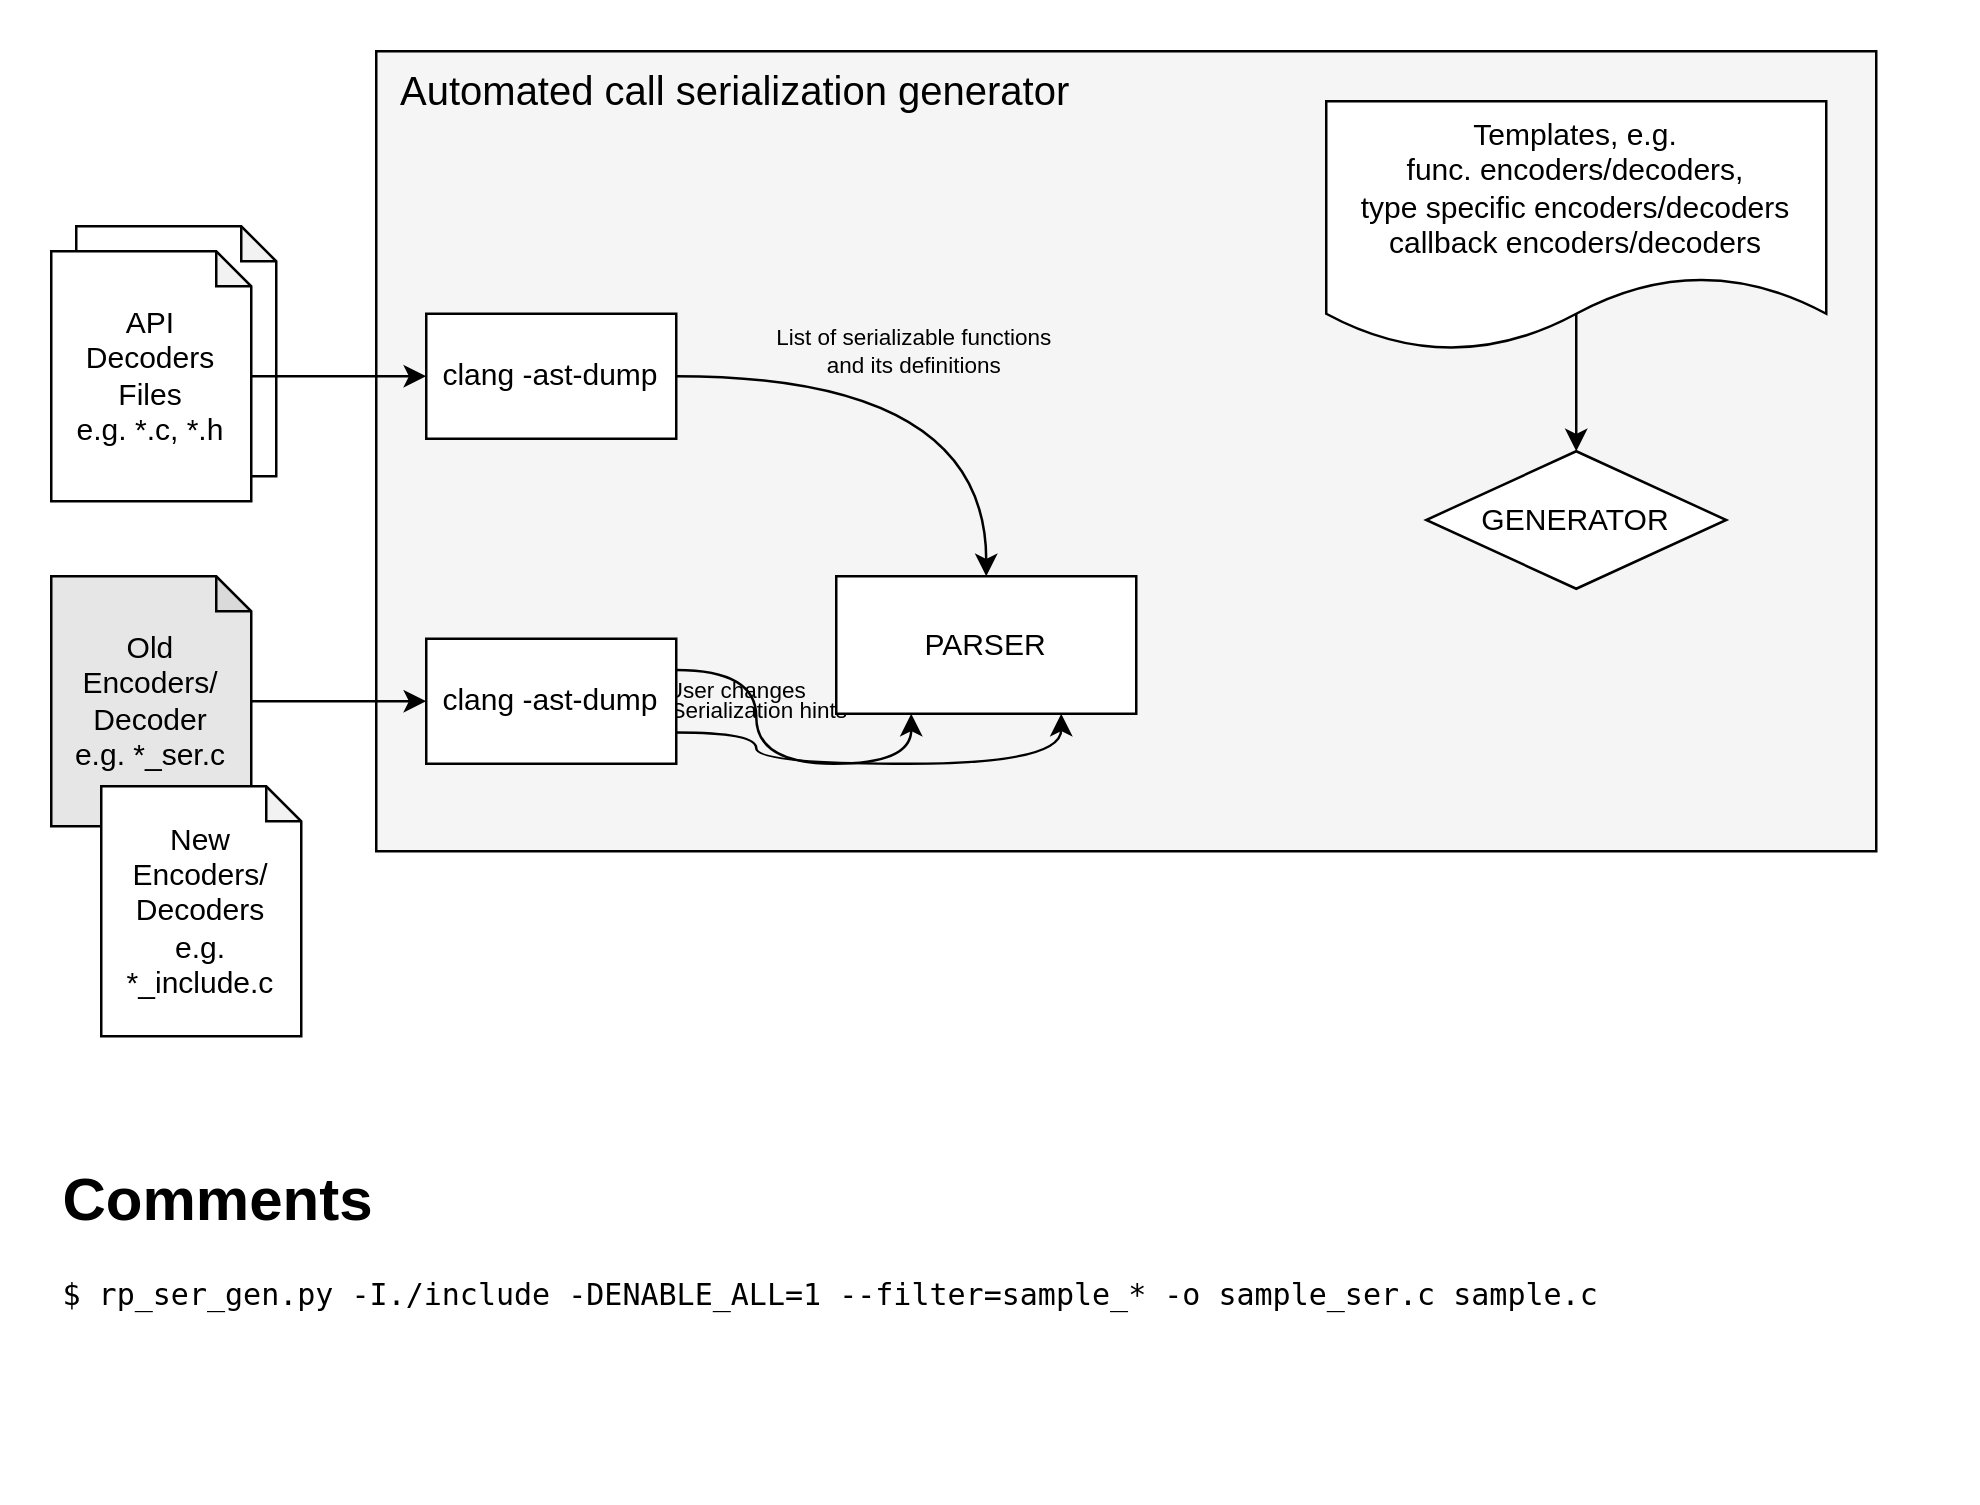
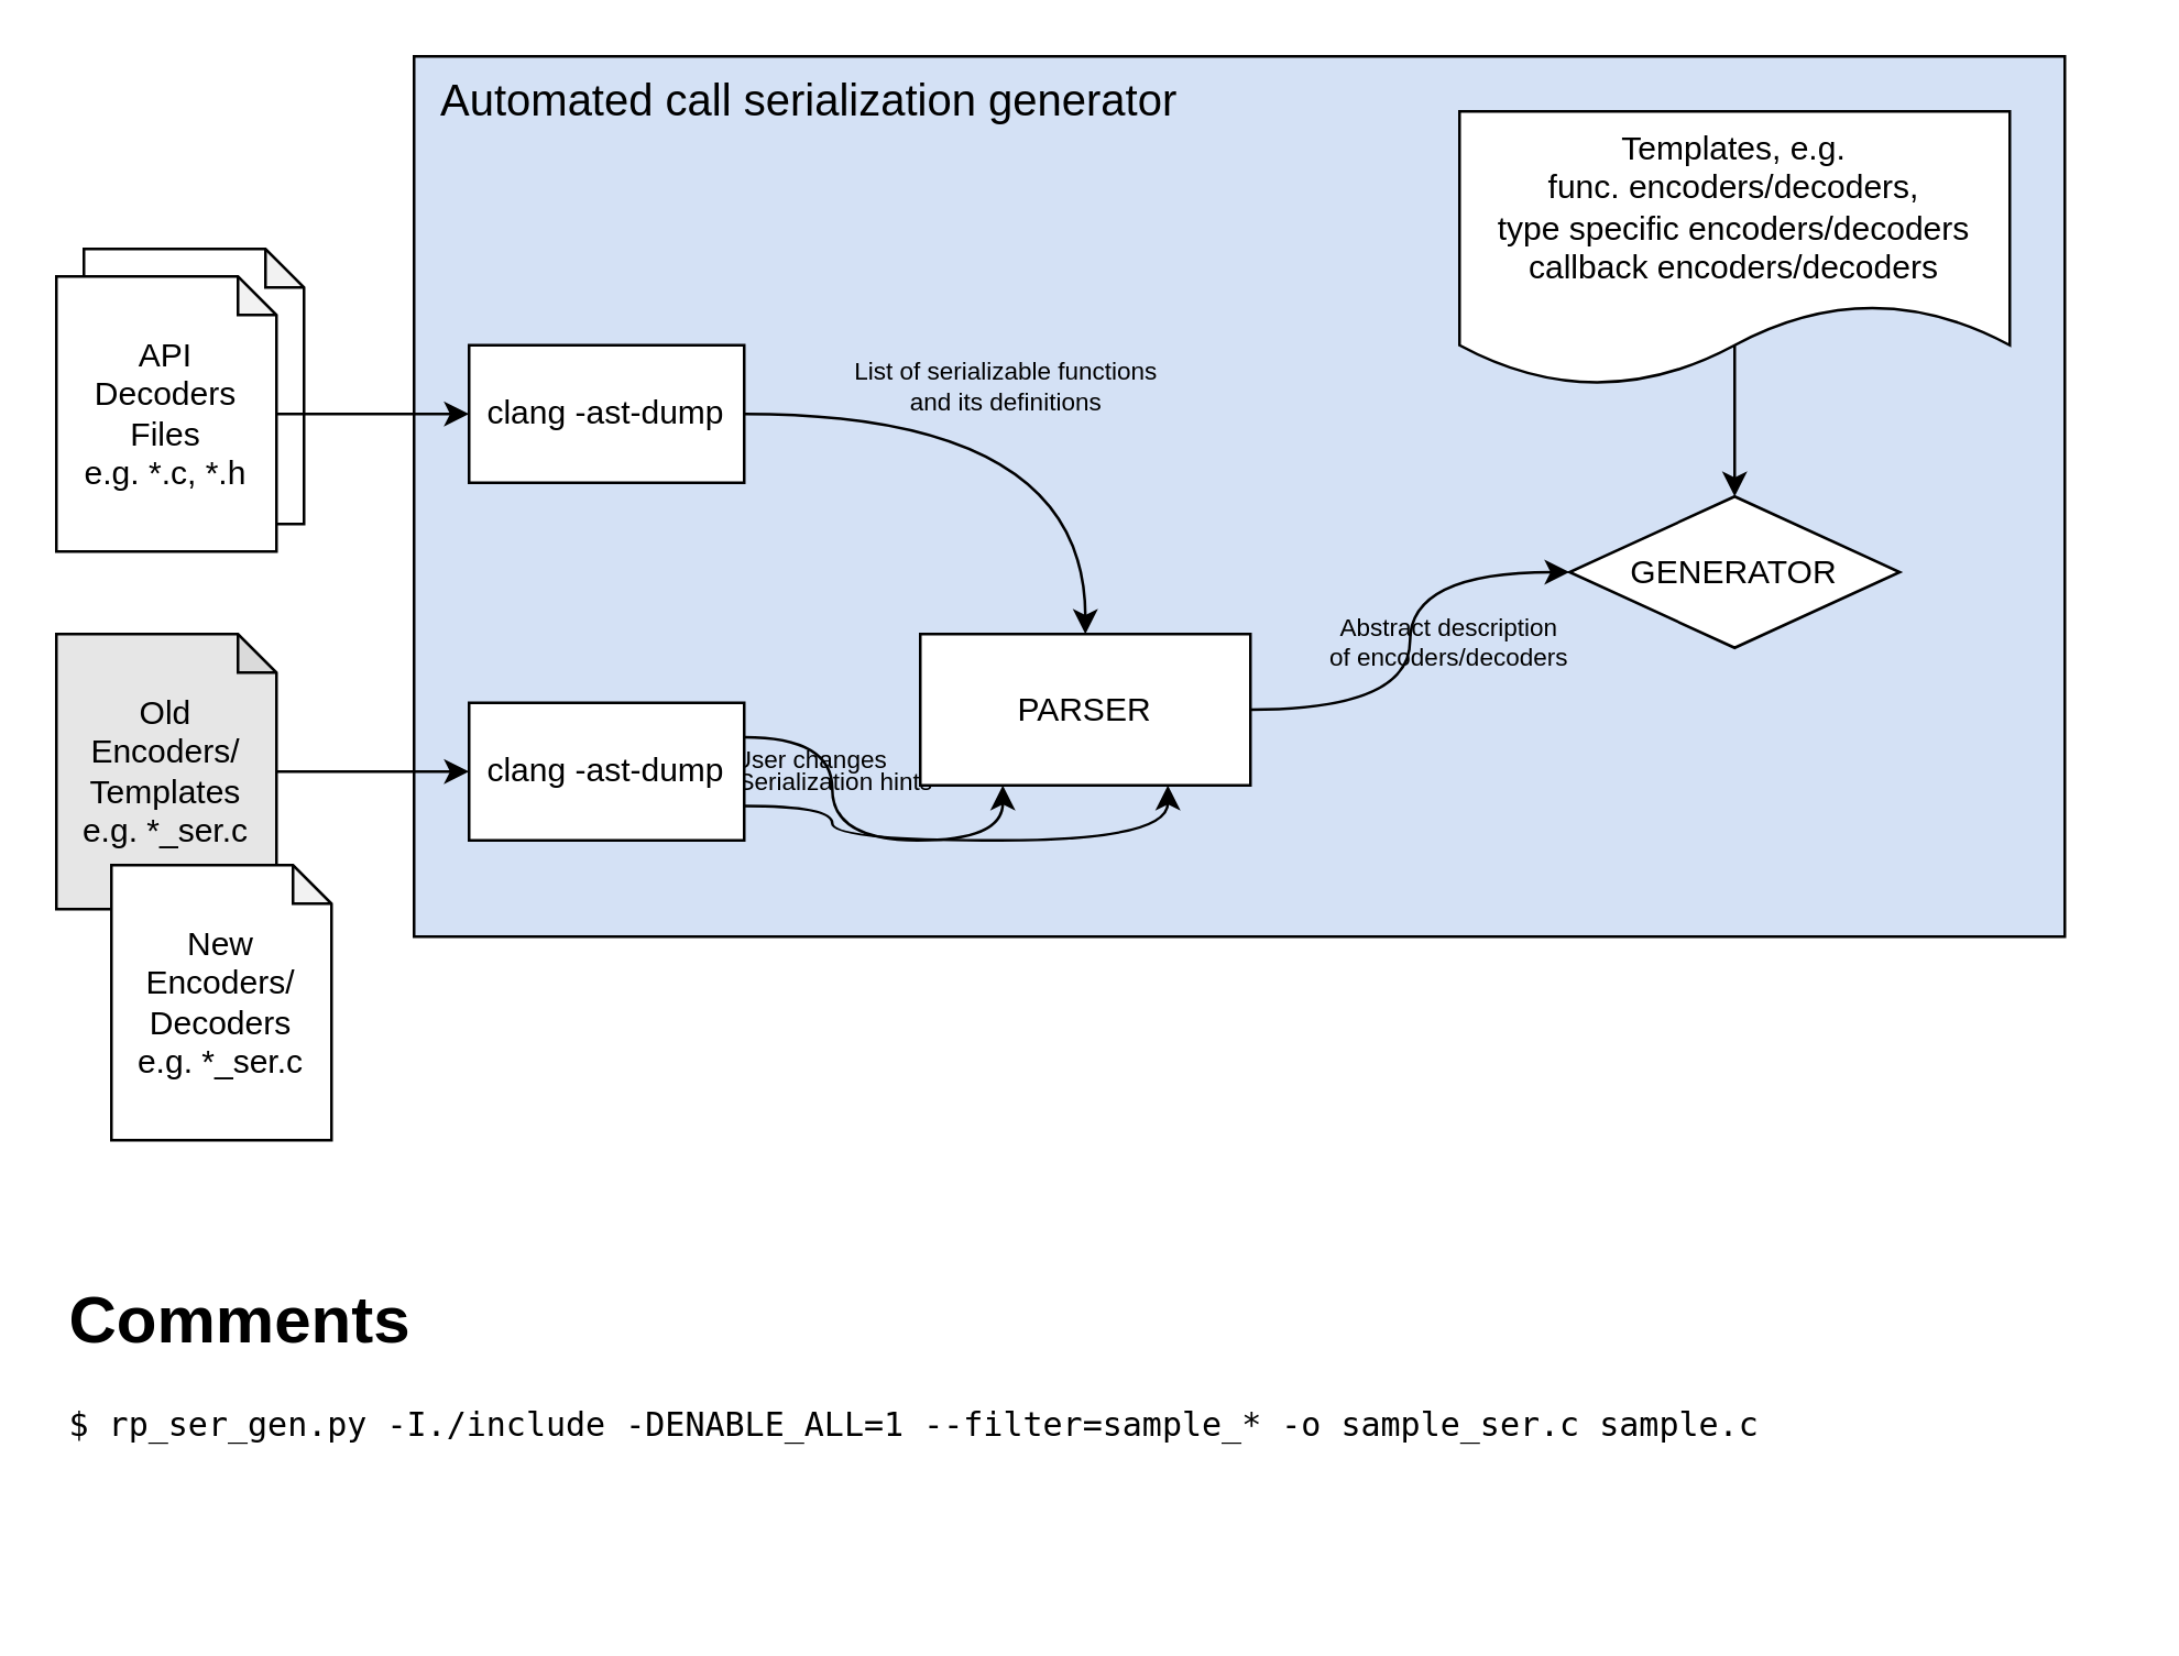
- <mxCell id="2" value="&amp;nbsp; Automated call serialization generator" style="rounded=0;whiteSpace=wrap;html=1;align=left;verticalAlign=top;fontSize=16;fillColor=#f5f5f5;" parent="1" vertex="1"><mxGeometry x="150" y="20" width="600" height="320" as="geometry" /></mxCell>
+ <mxCell id="2" value="&amp;nbsp; Automated call serialization generator" style="rounded=0;whiteSpace=wrap;html=1;align=left;verticalAlign=top;fontSize=16;fillColor=#D4E1F5;" parent="1" vertex="1"><mxGeometry x="150" y="20" width="600" height="320" as="geometry" /></mxCell>
+ <mxCell id="15" style="edgeStyle=orthogonalEdgeStyle;curved=1;rounded=0;orthogonalLoop=1;jettySize=auto;html=1;fontSize=9;fontColor=#000000;" parent="1" source="17" target="18" edge="1"><mxGeometry relative="1" as="geometry" /></mxCell>
+ <mxCell id="16" value="Abstract description&lt;br&gt;of encoders/decoders" style="text;html=1;align=center;verticalAlign=middle;resizable=0;points=[];labelBackgroundColor=none;fontSize=9;fontColor=#000000;" parent="15" vertex="1" connectable="0"><mxGeometry x="-0.24" y="-3" relative="1" as="geometry"><mxPoint x="10.17" y="-20.5" as="offset" /></mxGeometry></mxCell>
- <mxCell id="8" value="Old&lt;br&gt;Encoders/&lt;br&gt;Decoder&lt;br&gt;e.g. *_ser.c" style="shape=note;whiteSpace=wrap;html=1;backgroundOutline=1;darkOpacity=0.05;size=14;fillColor=#E6E6E6;" parent="1" vertex="1"><mxGeometry x="20" y="230" width="80" height="100" as="geometry" /></mxCell>
+ <mxCell id="8" value="Old&lt;br&gt;Encoders/&lt;br&gt;Templates&lt;br&gt;e.g. *_ser.c" style="shape=note;whiteSpace=wrap;html=1;backgroundOutline=1;darkOpacity=0.05;size=14;fillColor=#E6E6E6;" parent="1" vertex="1"><mxGeometry x="20" y="230" width="80" height="100" as="geometry" /></mxCell>
- <mxCell id="9" value="New&lt;br&gt;Encoders/&lt;br&gt;Decoders&lt;br&gt;e.g. *_include.c" style="shape=note;whiteSpace=wrap;html=1;backgroundOutline=1;darkOpacity=0.05;size=14;" parent="1" vertex="1"><mxGeometry x="40" y="314" width="80" height="100" as="geometry" /></mxCell>
+ <mxCell id="9" value="New&lt;br&gt;Encoders/&lt;br&gt;Decoders&lt;br&gt;e.g. *_ser.c" style="shape=note;whiteSpace=wrap;html=1;backgroundOutline=1;darkOpacity=0.05;size=14;" parent="1" vertex="1"><mxGeometry x="40" y="314" width="80" height="100" as="geometry" /></mxCell>
